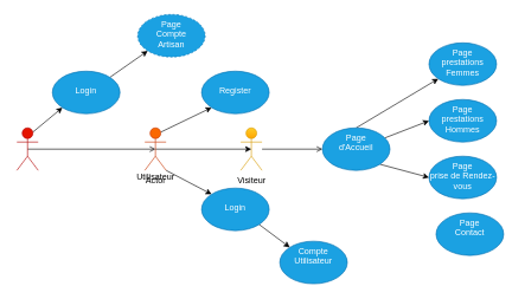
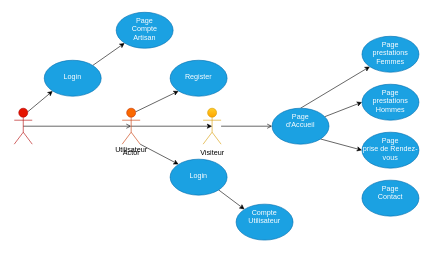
- <mxCell id="26" value="Page&lt;br&gt;Compte&lt;br&gt;Artisan" style="ellipse;whiteSpace=wrap;html=1;verticalAlign=top;fillColor=#1ba1e2;fontColor=#ffffff;strokeColor=#006EAF;dashed=1;" vertex="1" parent="1"><mxGeometry x="190" y="20" width="95" height="60" as="geometry" /></mxCell>
+ <mxCell id="26" value="Page&lt;br&gt;Compte&lt;br&gt;Artisan" style="ellipse;whiteSpace=wrap;html=1;verticalAlign=top;fillColor=#1ba1e2;fontColor=#ffffff;strokeColor=#006EAF;" vertex="1" parent="1"><mxGeometry x="190" y="20" width="95" height="60" as="geometry" /></mxCell>
- <mxCell id="11" value="Page&lt;br&gt;Contact" style="ellipse;whiteSpace=wrap;html=1;verticalAlign=top;fillColor=#1ba1e2;fontColor=#ffffff;strokeColor=#006EAF;" vertex="1" parent="1"><mxGeometry x="610" y="300" width="95" height="60" as="geometry" /></mxCell>
+ <mxCell id="11" value="Page&lt;br&gt;Contact" style="ellipse;whiteSpace=wrap;html=1;verticalAlign=top;fillColor=#1ba1e2;fontColor=#ffffff;strokeColor=#006EAF;" vertex="1" parent="1"><mxGeometry x="600" y="300" width="95" height="60" as="geometry" /></mxCell>
